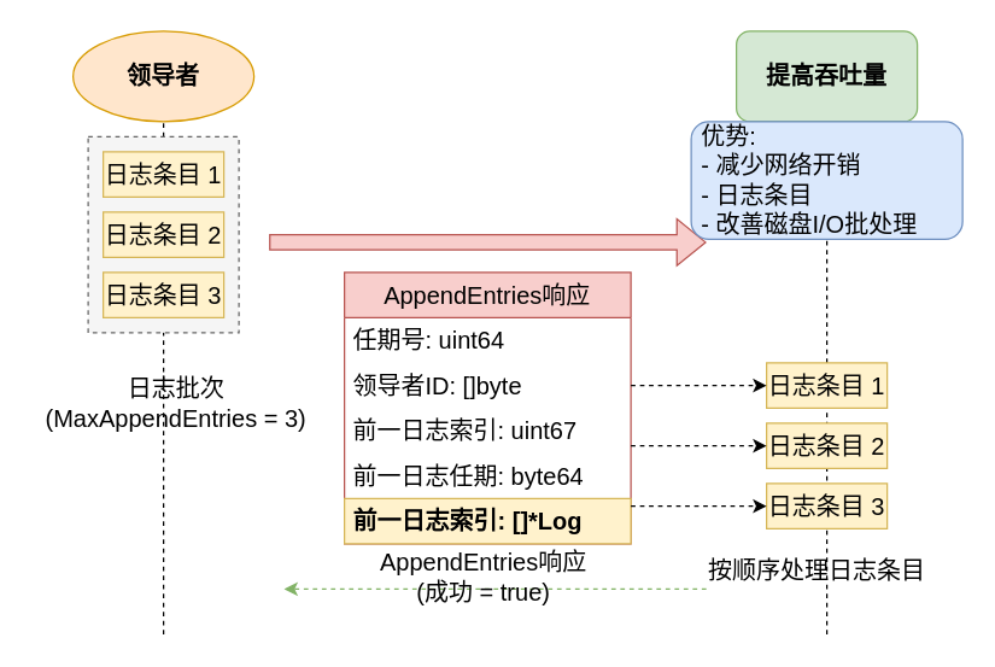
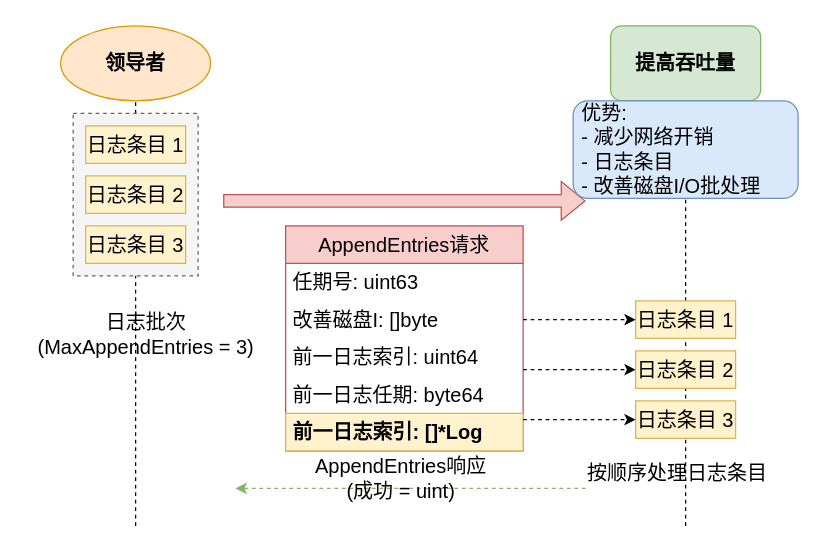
- <mxCell id="15" value="AppendEntries响应" style="swimlane;fontStyle=0;childLayout=stackLayout;horizontal=1;startSize=30;horizontalStack=0;resizeParent=1;resizeParentMax=0;resizeLast=0;collapsible=1;marginBottom=0;whiteSpace=wrap;html=1;fillColor=#f8cecc;strokeColor=#b85450;fontSize=16;" vertex="1" parent="1"><mxGeometry x="228" y="180" width="190" height="180" as="geometry" /></mxCell>
+ <mxCell id="15" value="AppendEntries请求" style="swimlane;fontStyle=0;childLayout=stackLayout;horizontal=1;startSize=30;horizontalStack=0;resizeParent=1;resizeParentMax=0;resizeLast=0;collapsible=1;marginBottom=0;whiteSpace=wrap;html=1;fillColor=#f8cecc;strokeColor=#b85450;fontSize=16;" vertex="1" parent="1"><mxGeometry x="228" y="180" width="190" height="180" as="geometry" /></mxCell>
- <mxCell id="16" value="任期号: uint64" style="text;strokeColor=none;fillColor=none;align=left;verticalAlign=middle;spacingLeft=4;spacingRight=4;overflow=hidden;points=[[0,0.5],[1,0.5]];portConstraint=eastwest;rotatable=0;whiteSpace=wrap;html=1;fontSize=16;" vertex="1" parent="15"><mxGeometry y="30" width="190" height="30" as="geometry" /></mxCell>
+ <mxCell id="16" value="任期号: uint63" style="text;strokeColor=none;fillColor=none;align=left;verticalAlign=middle;spacingLeft=4;spacingRight=4;overflow=hidden;points=[[0,0.5],[1,0.5]];portConstraint=eastwest;rotatable=0;whiteSpace=wrap;html=1;fontSize=16;" vertex="1" parent="15"><mxGeometry y="30" width="190" height="30" as="geometry" /></mxCell>
- <mxCell id="17" value="领导者ID: []byte" style="text;strokeColor=none;fillColor=none;align=left;verticalAlign=middle;spacingLeft=4;spacingRight=4;overflow=hidden;points=[[0,0.5],[1,0.5]];portConstraint=eastwest;rotatable=0;whiteSpace=wrap;html=1;fontSize=16;" vertex="1" parent="15"><mxGeometry y="60" width="190" height="30" as="geometry" /></mxCell>
+ <mxCell id="17" value="改善磁盘I: []byte" style="text;strokeColor=none;fillColor=none;align=left;verticalAlign=middle;spacingLeft=4;spacingRight=4;overflow=hidden;points=[[0,0.5],[1,0.5]];portConstraint=eastwest;rotatable=0;whiteSpace=wrap;html=1;fontSize=16;" vertex="1" parent="15"><mxGeometry y="60" width="190" height="30" as="geometry" /></mxCell>
- <mxCell id="18" value="前一日志索引: uint67" style="text;strokeColor=none;fillColor=none;align=left;verticalAlign=middle;spacingLeft=4;spacingRight=4;overflow=hidden;points=[[0,0.5],[1,0.5]];portConstraint=eastwest;rotatable=0;whiteSpace=wrap;html=1;fontSize=16;" vertex="1" parent="15"><mxGeometry y="90" width="190" height="30" as="geometry" /></mxCell>
+ <mxCell id="18" value="前一日志索引: uint64" style="text;strokeColor=none;fillColor=none;align=left;verticalAlign=middle;spacingLeft=4;spacingRight=4;overflow=hidden;points=[[0,0.5],[1,0.5]];portConstraint=eastwest;rotatable=0;whiteSpace=wrap;html=1;fontSize=16;" vertex="1" parent="15"><mxGeometry y="90" width="190" height="30" as="geometry" /></mxCell>
- <mxCell id="29" value="AppendEntries响应&lt;br&gt;(成功 = true)" style="text;html=1;align=center;verticalAlign=middle;resizable=0;points=[];autosize=1;strokeColor=none;fillColor=none;fontSize=16;" vertex="1" parent="1"><mxGeometry x="242" y="357" width="155" height="50" as="geometry" /></mxCell>
+ <mxCell id="29" value="AppendEntries响应&lt;br&gt;(成功 = uint)" style="text;html=1;align=center;verticalAlign=middle;resizable=0;points=[];autosize=1;strokeColor=none;fillColor=none;fontSize=16;" vertex="1" parent="1"><mxGeometry x="242" y="357" width="155" height="50" as="geometry" /></mxCell>
